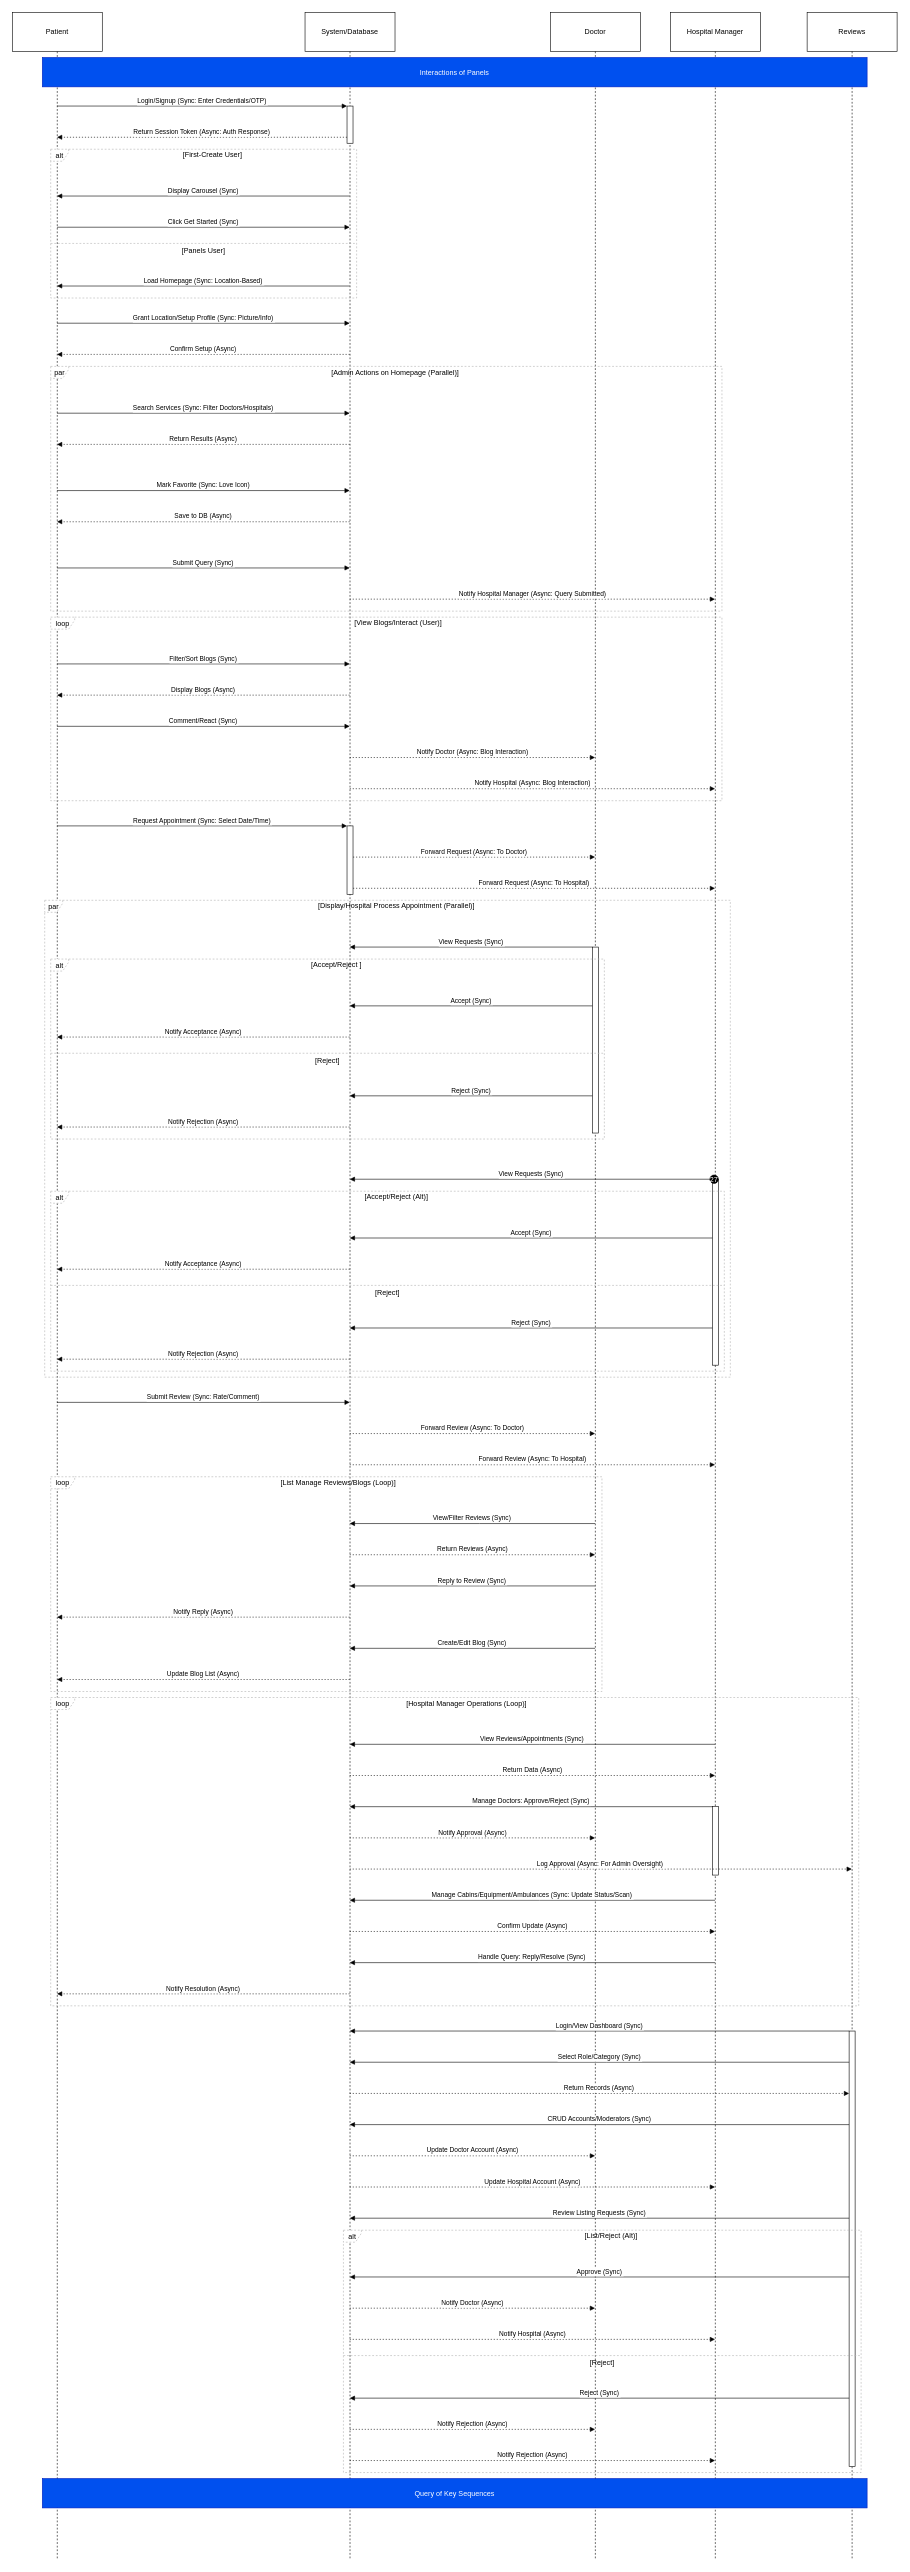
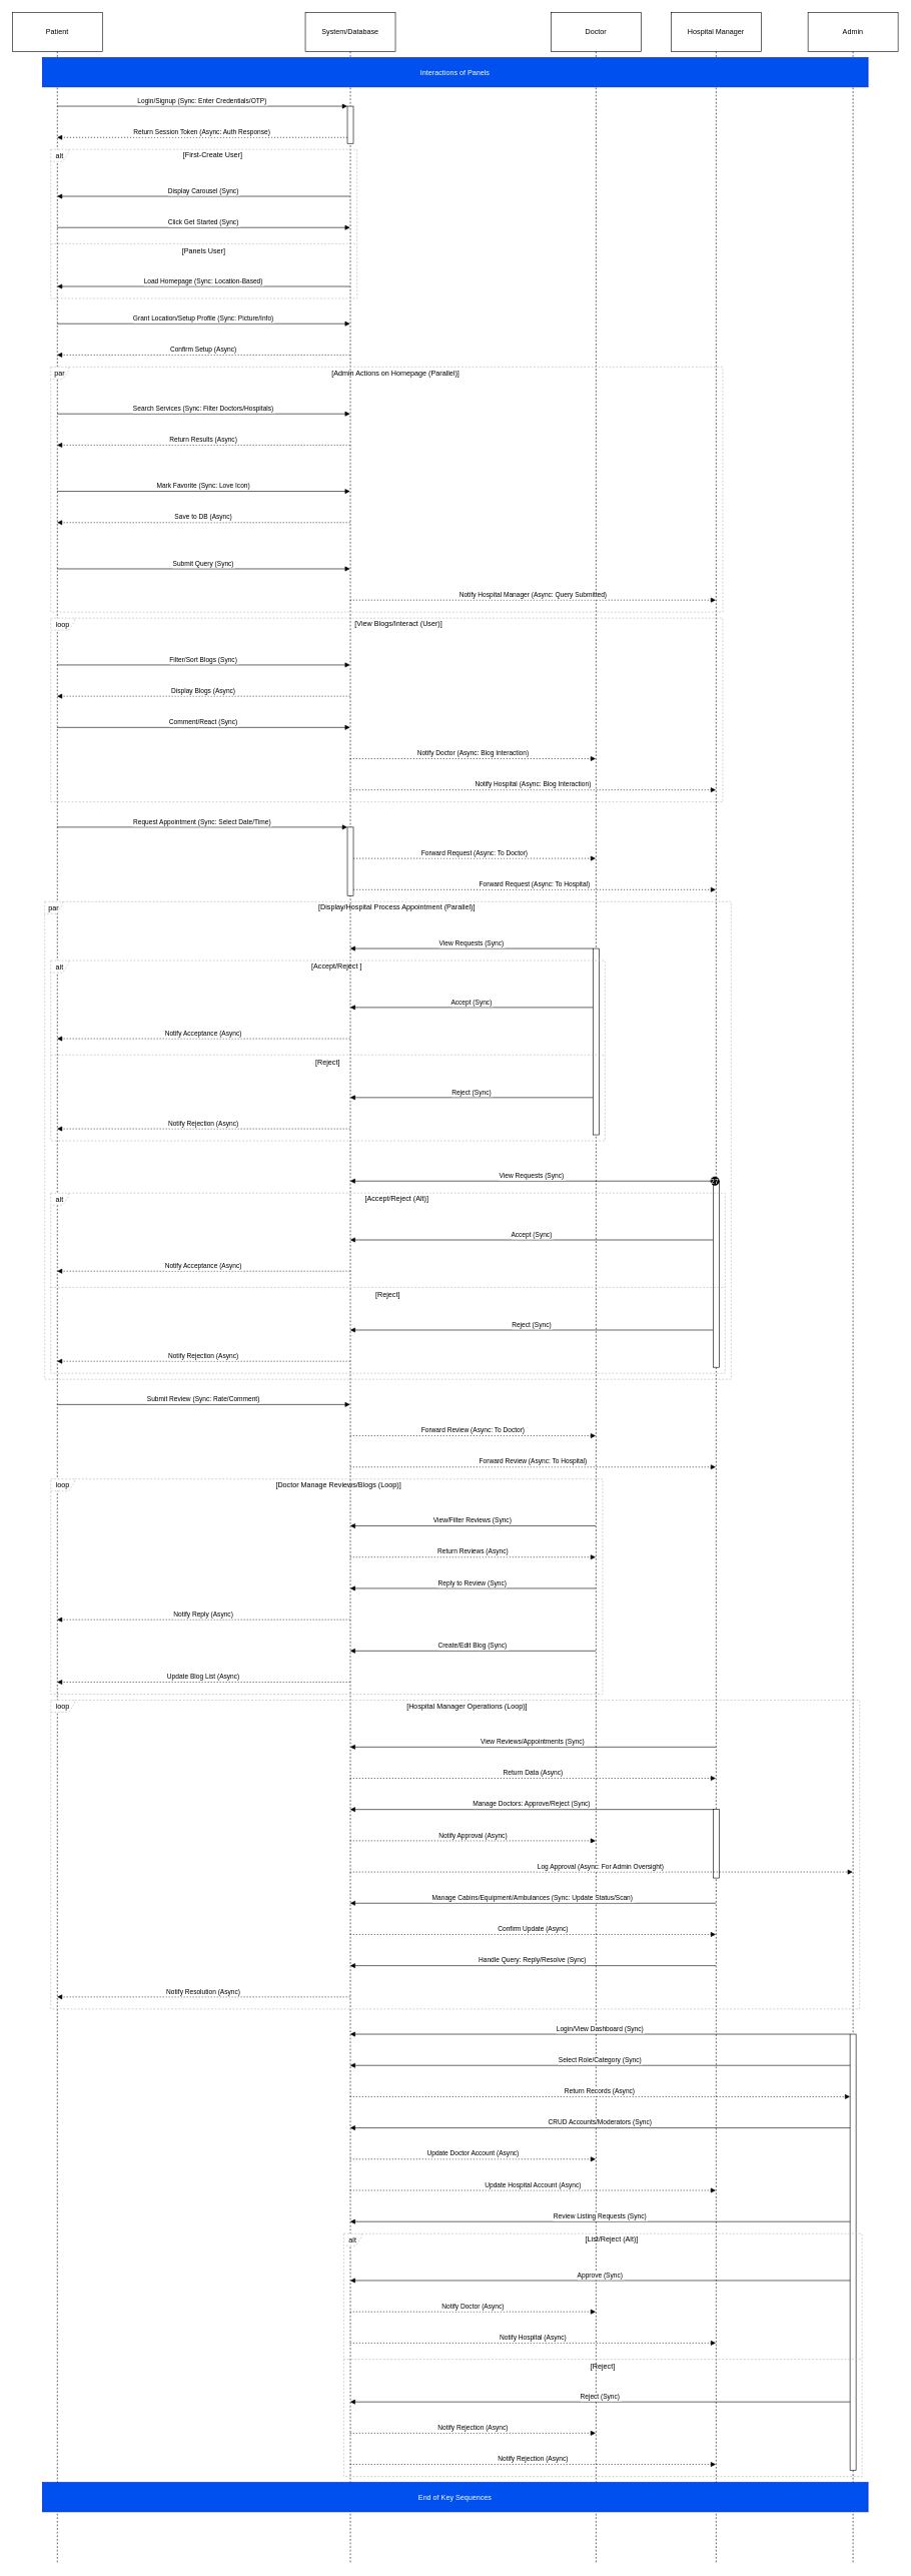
- <mxCell id="11" value="Reviews" style="shape=umlLifeline;perimeter=lifelinePerimeter;whiteSpace=wrap;container=1;dropTarget=0;collapsible=0;recursiveResize=0;outlineConnect=0;portConstraint=eastwest;newEdgeStyle={&quot;edgeStyle&quot;:&quot;elbowEdgeStyle&quot;,&quot;elbow&quot;:&quot;vertical&quot;,&quot;curved&quot;:0,&quot;rounded&quot;:0};size=65;" vertex="1" parent="1"><mxGeometry x="1345" y="20" width="150" height="4245" as="geometry" /></mxCell>
+ <mxCell id="11" value="Admin" style="shape=umlLifeline;perimeter=lifelinePerimeter;whiteSpace=wrap;container=1;dropTarget=0;collapsible=0;recursiveResize=0;outlineConnect=0;portConstraint=eastwest;newEdgeStyle={&quot;edgeStyle&quot;:&quot;elbowEdgeStyle&quot;,&quot;elbow&quot;:&quot;vertical&quot;,&quot;curved&quot;:0,&quot;rounded&quot;:0};size=65;" vertex="1" parent="1"><mxGeometry x="1345" y="20" width="150" height="4245" as="geometry" /></mxCell>
- <mxCell id="32" value="[List Manage Reviews/Blogs (Loop)]" style="text;strokeColor=none;fillColor=none;align=center;verticalAlign=middle;whiteSpace=wrap;" vertex="1" parent="31"><mxGeometry x="40" width="879" height="20" as="geometry" /></mxCell>
+ <mxCell id="32" value="[Doctor Manage Reviews/Blogs (Loop)]" style="text;strokeColor=none;fillColor=none;align=center;verticalAlign=middle;whiteSpace=wrap;" vertex="1" parent="31"><mxGeometry x="40" width="879" height="20" as="geometry" /></mxCell>
- <mxCell id="102" value="Query of Key Sequences" style="fillColor=#0050ef;strokeColor=#001DBC;fontColor=#ffffff;" vertex="1" parent="1"><mxGeometry x="70" y="4131" width="1375" height="49" as="geometry" /></mxCell>
+ <mxCell id="102" value="End of Key Sequences" style="fillColor=#0050ef;strokeColor=#001DBC;fontColor=#ffffff;" vertex="1" parent="1"><mxGeometry x="70" y="4131" width="1375" height="49" as="geometry" /></mxCell>
